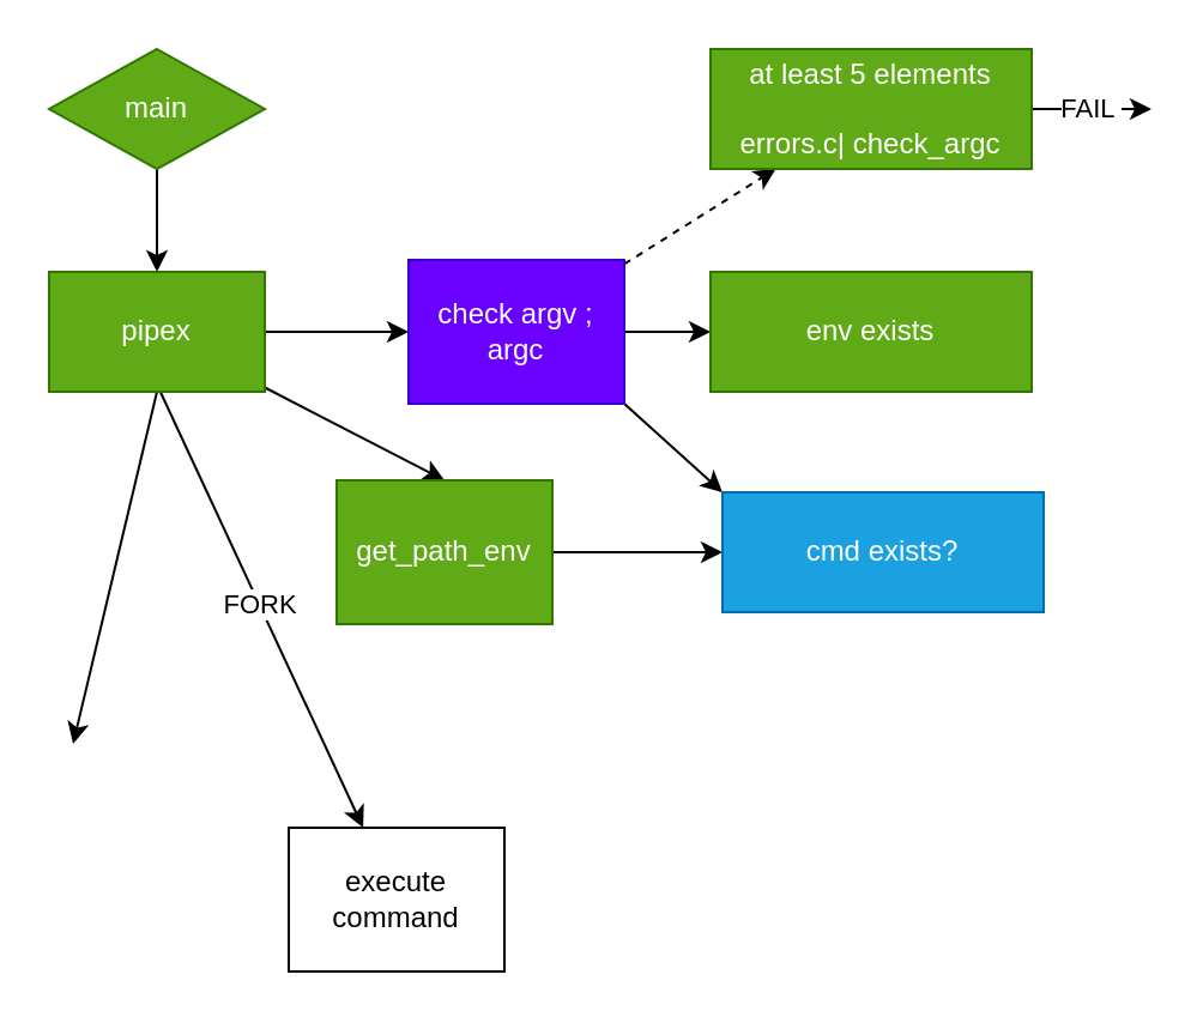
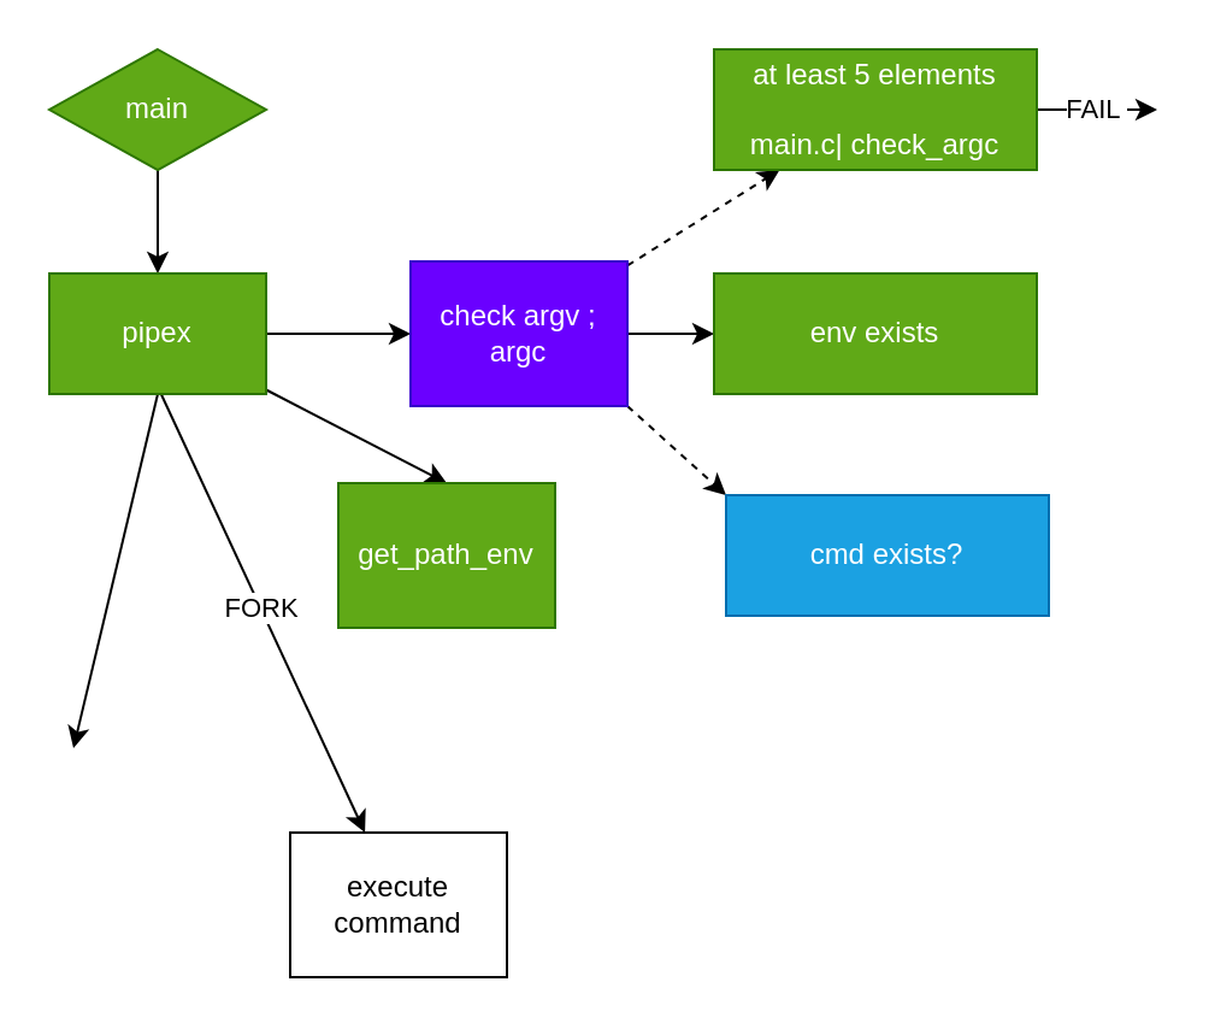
- <mxCell id="15" value="at least 5 elements&lt;br&gt;&lt;br&gt;errors.c| check_argc" style="whiteSpace=wrap;html=1;rounded=0;fillColor=#60a917;fontColor=#ffffff;strokeColor=#2D7600;" parent="1" vertex="1"><mxGeometry x="296" y="20" width="134" height="50" as="geometry" /></mxCell>
+ <mxCell id="15" value="at least 5 elements&lt;br&gt;&lt;br&gt;main.c| check_argc" style="whiteSpace=wrap;html=1;rounded=0;fillColor=#60a917;fontColor=#ffffff;strokeColor=#2D7600;" parent="1" vertex="1"><mxGeometry x="296" y="20" width="134" height="50" as="geometry" /></mxCell>
- <mxCell id="12" style="edgeStyle=none;html=1;exitX=1;exitY=1;exitDx=0;exitDy=0;entryX=0;entryY=0;entryDx=0;entryDy=0;" edge="1" parent="1" source="13" target="19"><mxGeometry relative="1" as="geometry" /></mxCell>
+ <mxCell id="12" style="edgeStyle=none;html=1;exitX=1;exitY=1;exitDx=0;exitDy=0;entryX=0;entryY=0;entryDx=0;entryDy=0;dashed=1;" edge="1" parent="1" source="13" target="19"><mxGeometry relative="1" as="geometry" /></mxCell>
- <mxCell id="17" style="edgeStyle=none;html=1;entryX=0;entryY=0.5;entryDx=0;entryDy=0;" edge="1" parent="1" source="18" target="19"><mxGeometry relative="1" as="geometry" /></mxCell>
